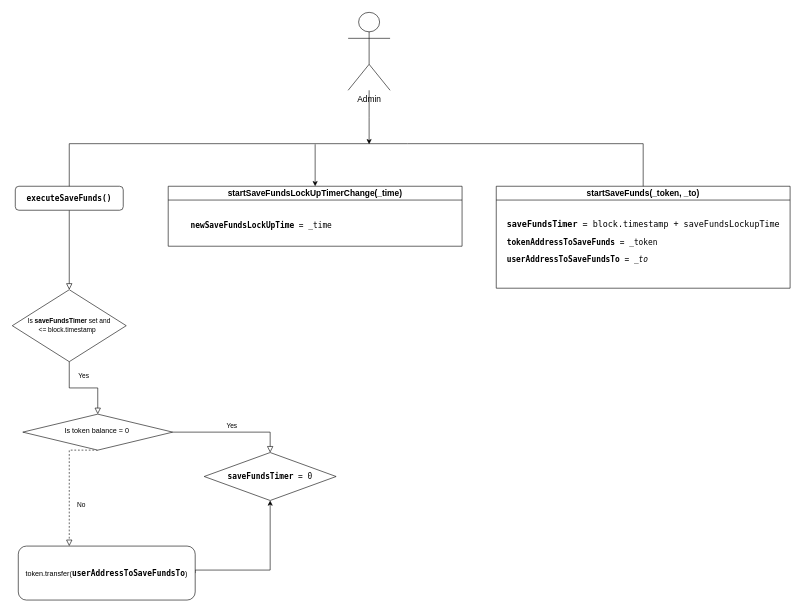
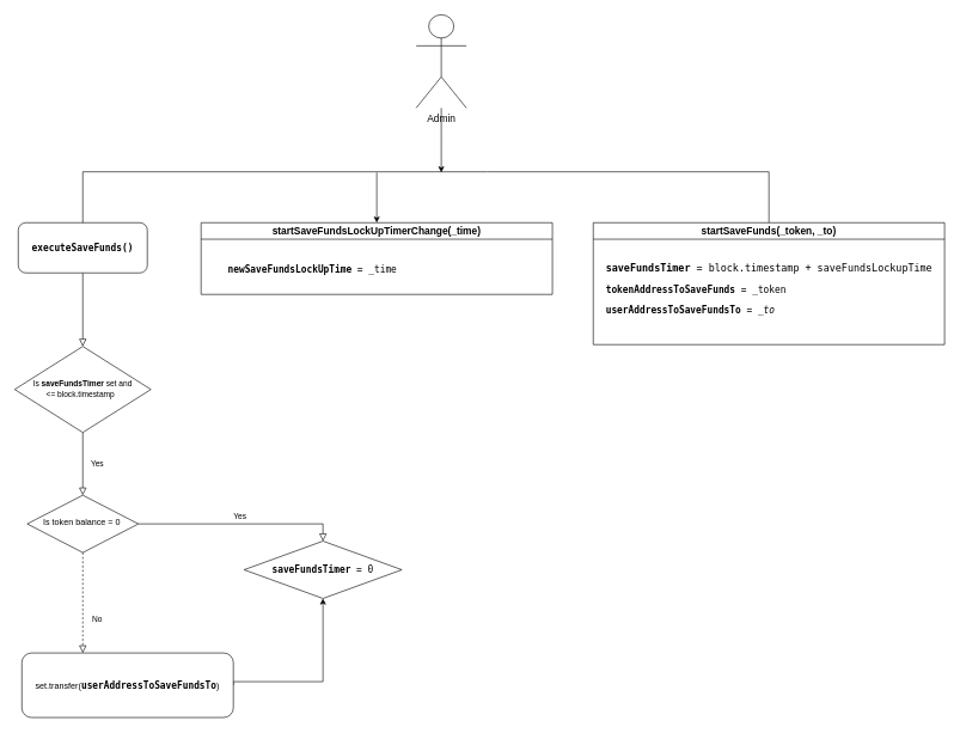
- <mxCell id="3" value="&lt;pre style=&quot;font-family: &amp;#34;jetbrains mono&amp;#34; , monospace ; font-size: 9.8pt&quot;&gt;&lt;span style=&quot;background-color: rgb(255 , 255 , 255)&quot;&gt;&lt;b&gt;executeSaveFunds()&lt;/b&gt;&lt;/span&gt;&lt;/pre&gt;" style="rounded=1;whiteSpace=wrap;html=1;fontSize=12;glass=0;strokeWidth=1;shadow=0;" parent="1" vertex="1"><mxGeometry x="25" y="310" width="180" height="40" as="geometry" /></mxCell>
+ <mxCell id="3" value="&lt;pre style=&quot;font-family: &amp;#34;jetbrains mono&amp;#34; , monospace ; font-size: 9.8pt&quot;&gt;&lt;span style=&quot;background-color: rgb(255 , 255 , 255)&quot;&gt;&lt;b&gt;executeSaveFunds()&lt;/b&gt;&lt;/span&gt;&lt;/pre&gt;" style="rounded=1;whiteSpace=wrap;html=1;fontSize=12;glass=0;strokeWidth=1;shadow=0;" parent="1" vertex="1"><mxGeometry x="25" y="310" width="180" height="70" as="geometry" /></mxCell>
- <mxCell id="8" value="Is token balance = 0&amp;nbsp;" style="rhombus;whiteSpace=wrap;html=1;shadow=0;fontFamily=Helvetica;fontSize=12;align=center;strokeWidth=1;spacing=6;spacingTop=-4;" parent="1" vertex="1"><mxGeometry x="37.5" y="690" width="250" height="60" as="geometry" /></mxCell>
+ <mxCell id="8" value="Is token balance = 0&amp;nbsp;" style="rhombus;whiteSpace=wrap;html=1;shadow=0;fontFamily=Helvetica;fontSize=12;align=center;strokeWidth=1;spacing=6;spacingTop=-4;" parent="1" vertex="1"><mxGeometry x="37.5" y="690" width="155" height="80" as="geometry" /></mxCell>
- <mxCell id="10" value="token.transfer(&lt;span style=&quot;font-family: &amp;#34;jetbrains mono&amp;#34; , monospace ; font-size: 9.8pt&quot;&gt;&lt;b&gt;userAddressToSaveFundsTo&lt;/b&gt;&lt;/span&gt;&lt;span&gt;)&lt;/span&gt;" style="rounded=1;whiteSpace=wrap;html=1;fontSize=12;glass=0;strokeWidth=1;shadow=0;" parent="1" vertex="1"><mxGeometry x="30" y="910" width="295" height="90" as="geometry" /></mxCell>
+ <mxCell id="10" value="set.transfer(&lt;span style=&quot;font-family: &amp;#34;jetbrains mono&amp;#34; , monospace ; font-size: 9.8pt&quot;&gt;&lt;b&gt;userAddressToSaveFundsTo&lt;/b&gt;&lt;/span&gt;&lt;span&gt;)&lt;/span&gt;" style="rounded=1;whiteSpace=wrap;html=1;fontSize=12;glass=0;strokeWidth=1;shadow=0;" parent="1" vertex="1"><mxGeometry x="30" y="910" width="295" height="90" as="geometry" /></mxCell>
